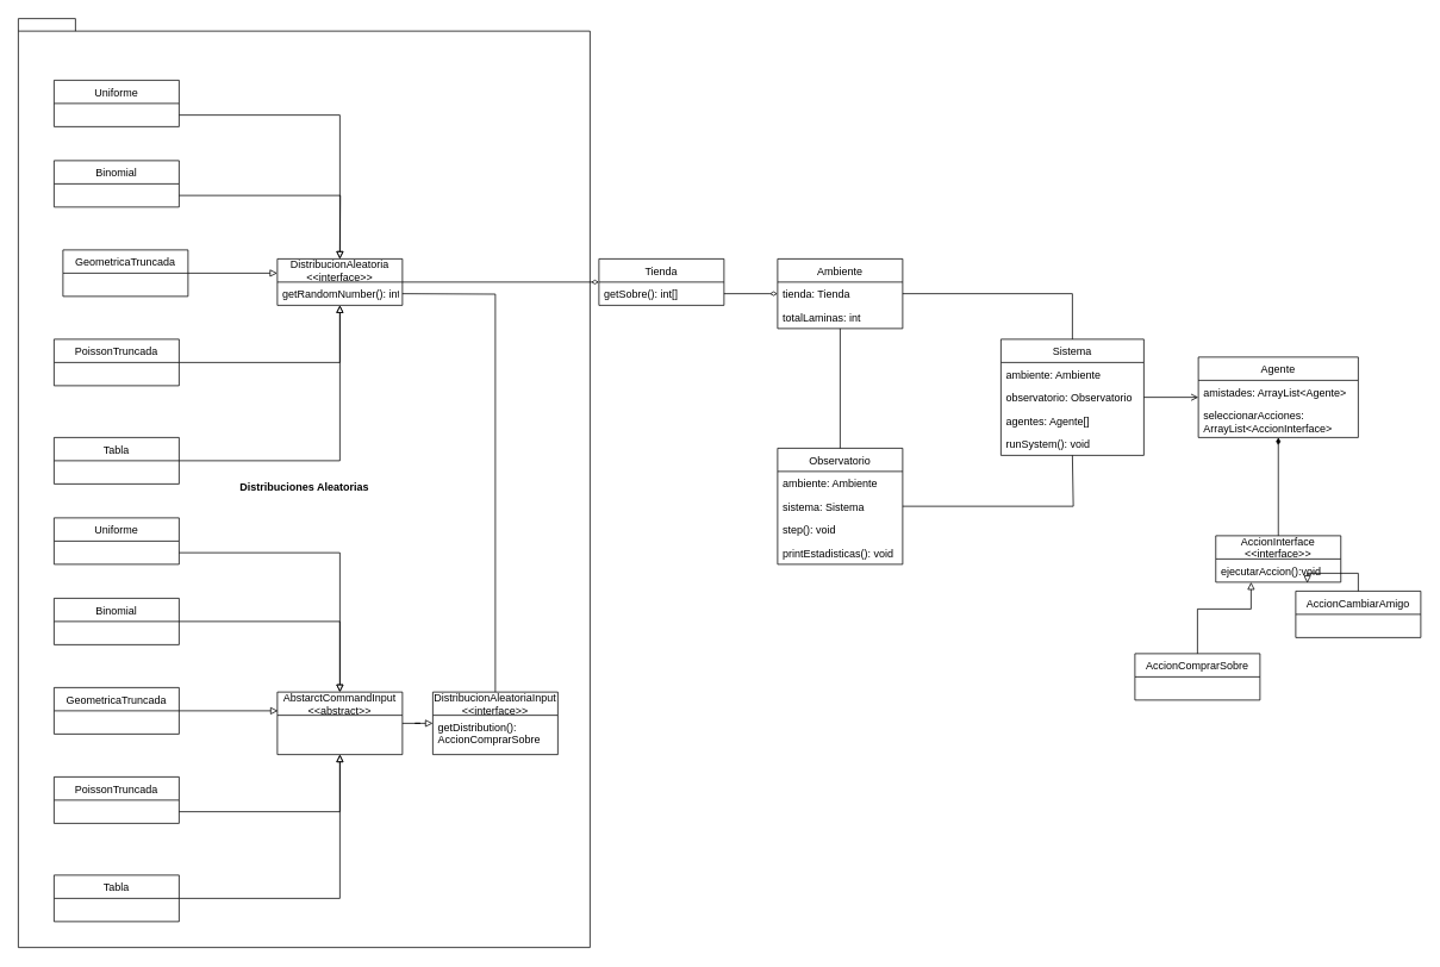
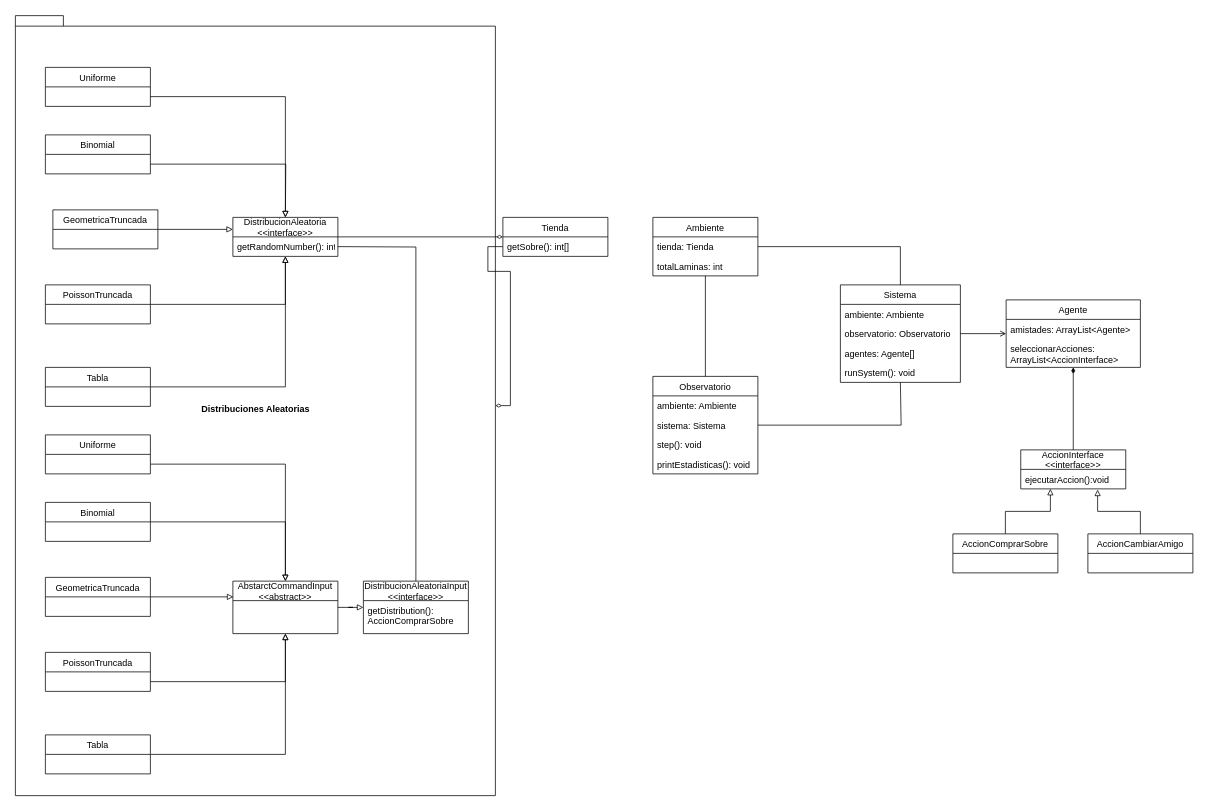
- <mxCell id="56" style="edgeStyle=orthogonalEdgeStyle;rounded=0;orthogonalLoop=1;jettySize=auto;html=1;endArrow=diamondThin;endFill=0;" edge="1" parent="1" source="17" target="18"><mxGeometry relative="1" as="geometry" /></mxCell>
+ <mxCell id="56" style="edgeStyle=orthogonalEdgeStyle;rounded=0;orthogonalLoop=1;jettySize=auto;html=1;endArrow=diamondThin;endFill=0;" edge="1" parent="1" source="17" target="2"><mxGeometry relative="1" as="geometry" /></mxCell>
- <mxCell id="70" value="AccionCambiarAmigo" style="swimlane;fontStyle=0;childLayout=stackLayout;horizontal=1;startSize=26;fillColor=none;horizontalStack=0;resizeParent=1;resizeParentMax=0;resizeLast=0;collapsible=1;marginBottom=0;" vertex="1" parent="1"><mxGeometry x="1450" y="661" width="140" height="52" as="geometry" /></mxCell>
+ <mxCell id="70" value="AccionCambiarAmigo" style="swimlane;fontStyle=0;childLayout=stackLayout;horizontal=1;startSize=26;fillColor=none;horizontalStack=0;resizeParent=1;resizeParentMax=0;resizeLast=0;collapsible=1;marginBottom=0;" vertex="1" parent="1"><mxGeometry x="1450" y="711" width="140" height="52" as="geometry" /></mxCell>
- <mxCell id="68" value="AccionComprarSobre" style="swimlane;fontStyle=0;childLayout=stackLayout;horizontal=1;startSize=26;fillColor=none;horizontalStack=0;resizeParent=1;resizeParentMax=0;resizeLast=0;collapsible=1;marginBottom=0;" vertex="1" parent="1"><mxGeometry x="1270" y="731" width="140" height="52" as="geometry" /></mxCell>
+ <mxCell id="68" value="AccionComprarSobre" style="swimlane;fontStyle=0;childLayout=stackLayout;horizontal=1;startSize=26;fillColor=none;horizontalStack=0;resizeParent=1;resizeParentMax=0;resizeLast=0;collapsible=1;marginBottom=0;" vertex="1" parent="1"><mxGeometry x="1270" y="711" width="140" height="52" as="geometry" /></mxCell>
